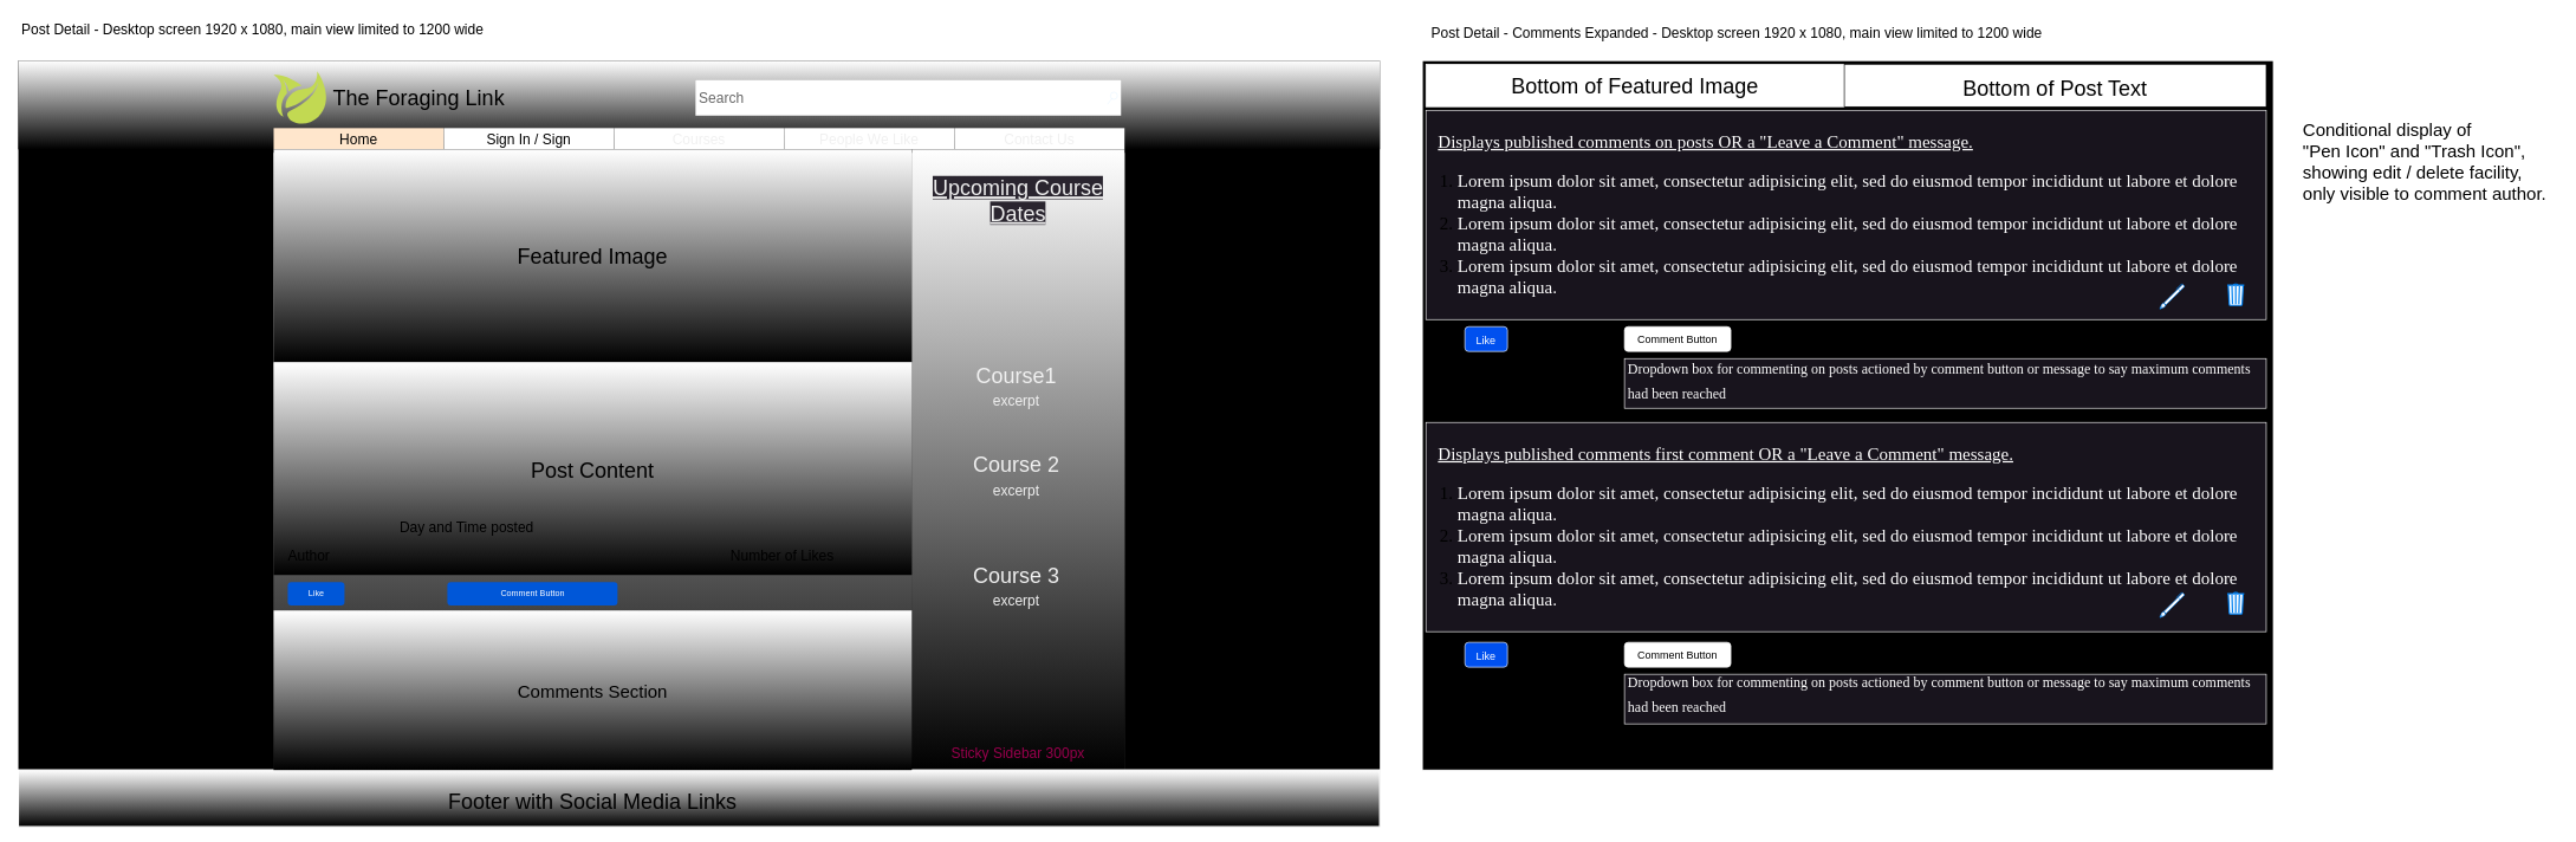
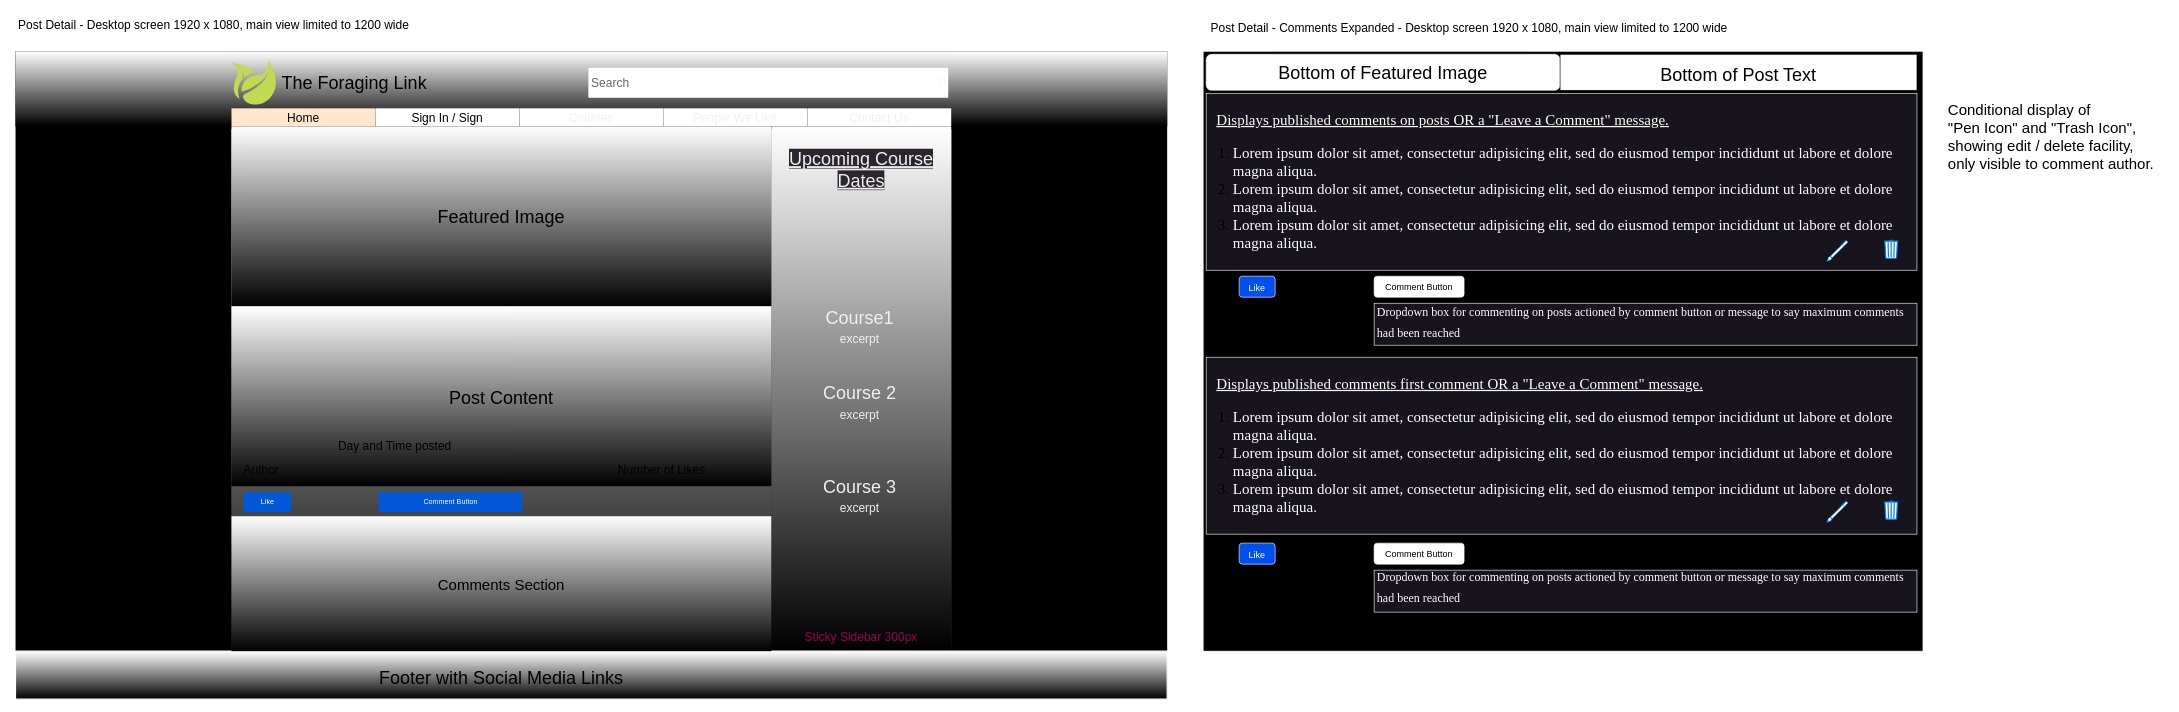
- <mxCell id="8" value="&lt;font style=&quot;font-size: 30px;&quot;&gt;Bottom of Featured Image&lt;/font&gt;" style="rounded=0;whiteSpace=wrap;html=1;strokeColor=#FFFFFF;strokeWidth=1;fontSize=15;verticalAlign=middle;movable=0;resizable=0;rotatable=0;deletable=0;editable=0;connectable=0;" parent="1" vertex="1"><mxGeometry x="2010" y="90" width="590" height="60" as="geometry" /></mxCell>
+ <mxCell id="8" value="&lt;font style=&quot;font-size: 30px;&quot;&gt;Bottom of Featured Image&lt;/font&gt;" style="whiteSpace=wrap;html=1;strokeColor=#FFFFFF;strokeWidth=1;fontSize=15;verticalAlign=middle;movable=0;resizable=0;rotatable=0;deletable=0;editable=0;connectable=0;rounded=1;" parent="1" vertex="1"><mxGeometry x="2010" y="90" width="590" height="60" as="geometry" /></mxCell>
